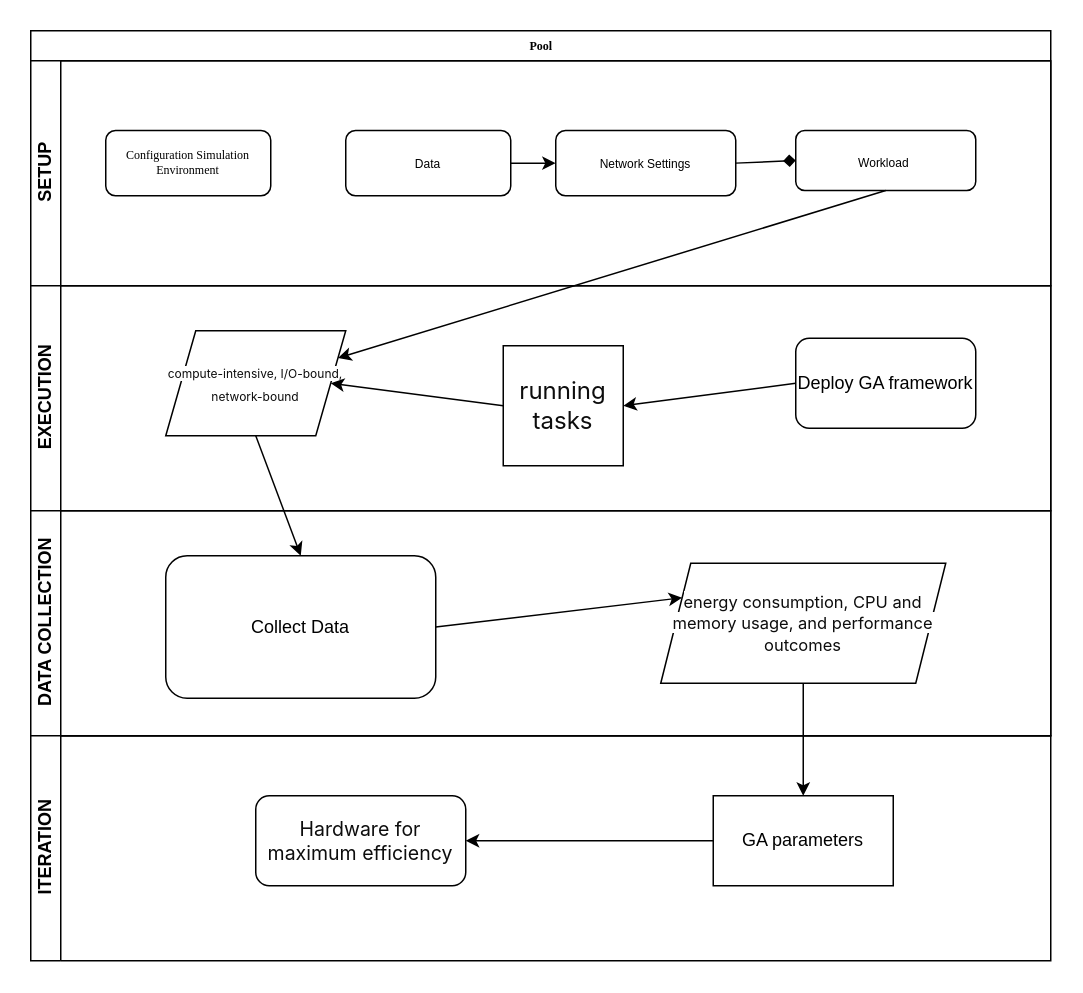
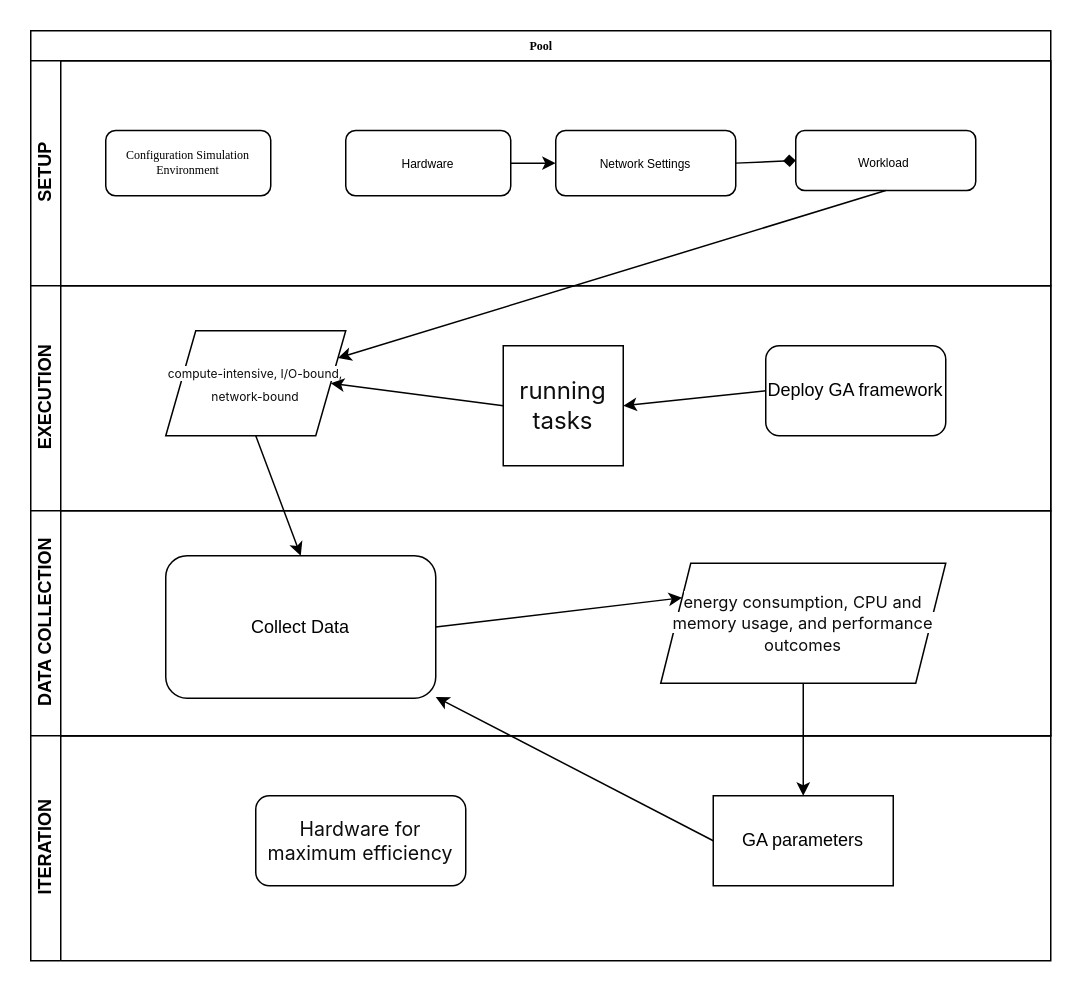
- <mxCell id="5" value="&lt;font style=&quot;font-size: 8px;&quot;&gt;Data&lt;/font&gt;" style="rounded=1;whiteSpace=wrap;html=1;" vertex="1" parent="3"><mxGeometry x="210" y="46.5" width="110" height="43.5" as="geometry" /></mxCell>
+ <mxCell id="5" value="&lt;font style=&quot;font-size: 8px;&quot;&gt;Hardware&lt;/font&gt;" style="rounded=1;whiteSpace=wrap;html=1;" vertex="1" parent="3"><mxGeometry x="210" y="46.5" width="110" height="43.5" as="geometry" /></mxCell>
- <mxCell id="11" value="Deploy GA framework" style="rounded=1;whiteSpace=wrap;html=1;" vertex="1" parent="10"><mxGeometry x="510" y="35" width="120" height="60" as="geometry" /></mxCell>
+ <mxCell id="11" value="Deploy GA framework" style="rounded=1;whiteSpace=wrap;html=1;" vertex="1" parent="10"><mxGeometry x="490" y="40" width="120" height="60" as="geometry" /></mxCell>
- <mxCell id="25" value="" style="endArrow=classic;html=1;rounded=0;exitX=0;exitY=0.5;exitDx=0;exitDy=0;entryX=1;entryY=0.5;entryDx=0;entryDy=0;" edge="1" parent="22" source="23" target="24"><mxGeometry width="50" height="50" relative="1" as="geometry"><mxPoint x="260" y="-120" as="sourcePoint" /><mxPoint x="310" y="-170" as="targetPoint" /></mxGeometry></mxCell>
+ <mxCell id="25" value="" style="endArrow=classic;html=1;rounded=0;exitX=0;exitY=0.5;exitDx=0;exitDy=0;" edge="1" parent="22" source="23" target="17"><mxGeometry width="50" height="50" relative="1" as="geometry"><mxPoint x="260" y="-120" as="sourcePoint" /><mxPoint x="310" y="-170" as="targetPoint" /></mxGeometry></mxCell>
